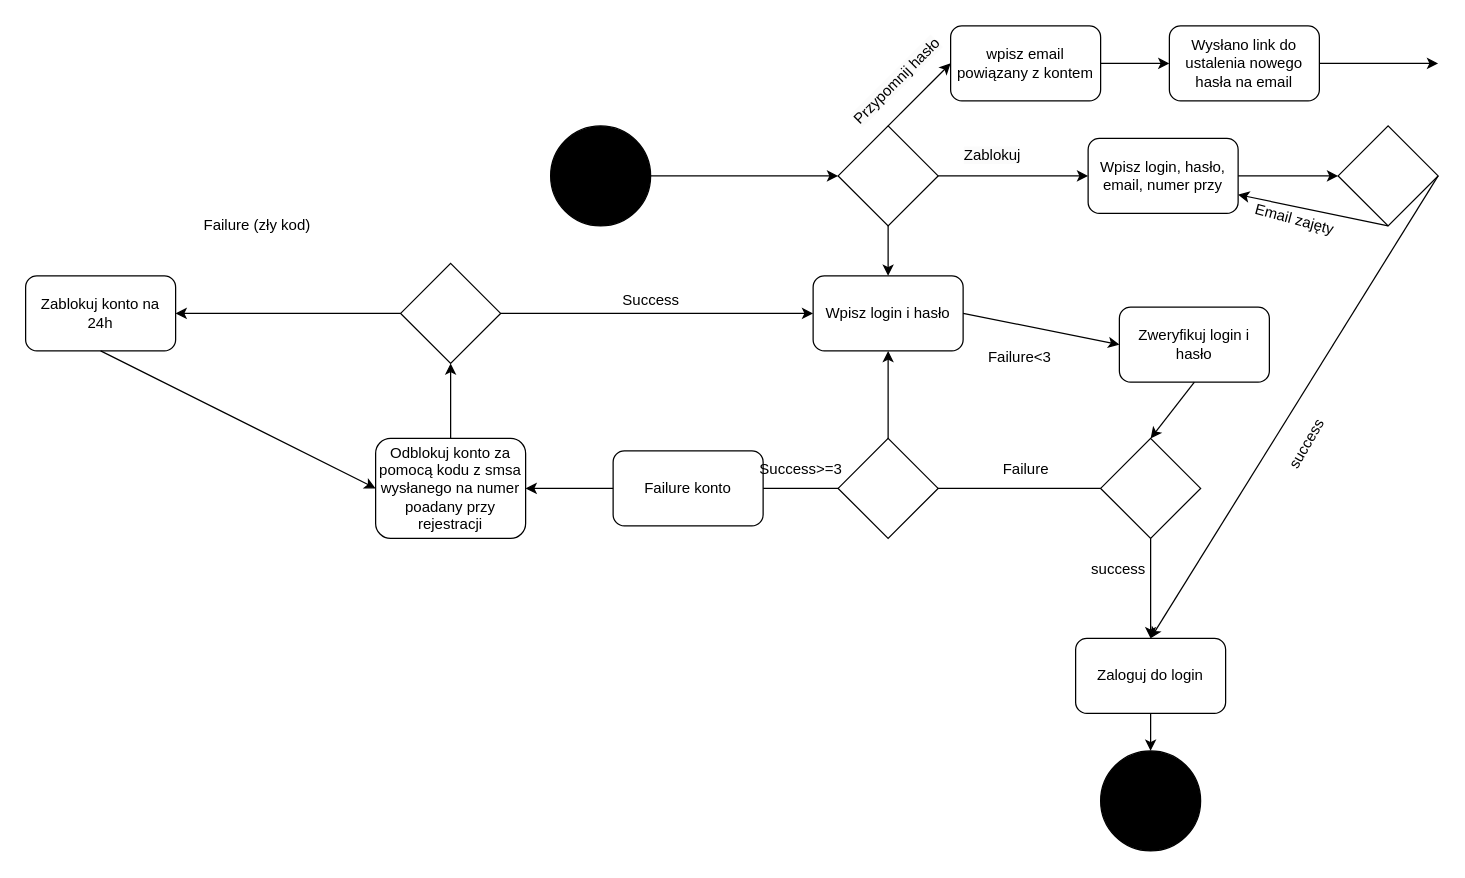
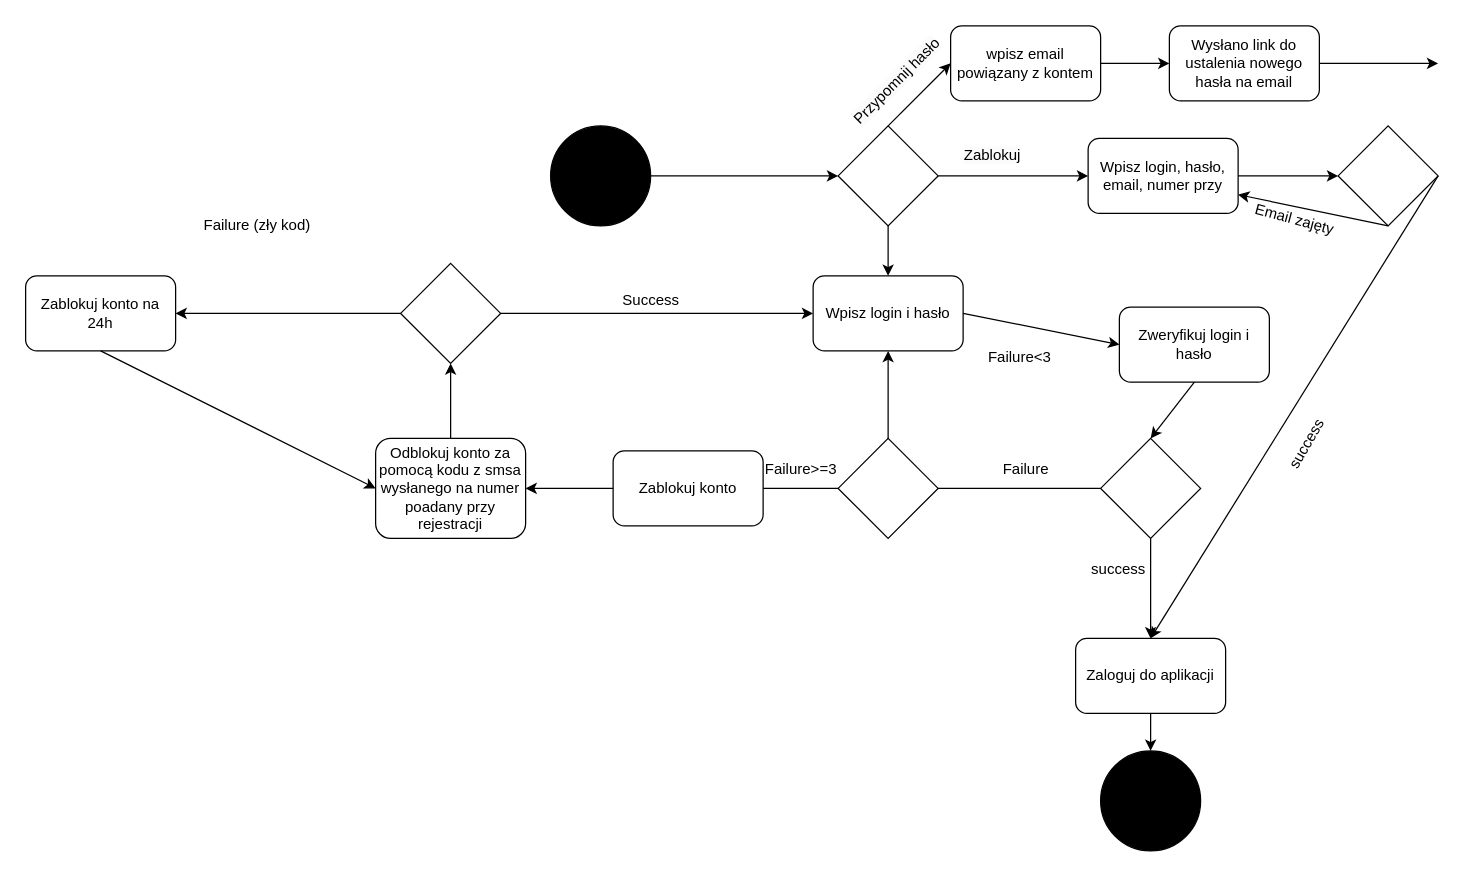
- <mxCell id="18" value="Success&amp;gt;=3" style="text;html=1;align=center;verticalAlign=middle;resizable=0;points=[];autosize=1;strokeColor=none;fillColor=none;" vertex="1" parent="1"><mxGeometry x="600" y="360" width="80" height="30" as="geometry" /></mxCell>
+ <mxCell id="18" value="Failure&amp;gt;=3" style="text;html=1;align=center;verticalAlign=middle;resizable=0;points=[];autosize=1;strokeColor=none;fillColor=none;" vertex="1" parent="1"><mxGeometry x="600" y="360" width="80" height="30" as="geometry" /></mxCell>
- <mxCell id="17" value="Failure konto" style="rounded=1;whiteSpace=wrap;html=1;" vertex="1" parent="1"><mxGeometry x="490" y="360" width="120" height="60" as="geometry" /></mxCell>
+ <mxCell id="17" value="Zablokuj konto" style="rounded=1;whiteSpace=wrap;html=1;" vertex="1" parent="1"><mxGeometry x="490" y="360" width="120" height="60" as="geometry" /></mxCell>
- <mxCell id="10" value="Zaloguj do login" style="rounded=1;whiteSpace=wrap;html=1;" vertex="1" parent="1"><mxGeometry x="860" y="510" width="120" height="60" as="geometry" /></mxCell>
+ <mxCell id="10" value="Zaloguj do aplikacji" style="rounded=1;whiteSpace=wrap;html=1;" vertex="1" parent="1"><mxGeometry x="860" y="510" width="120" height="60" as="geometry" /></mxCell>
